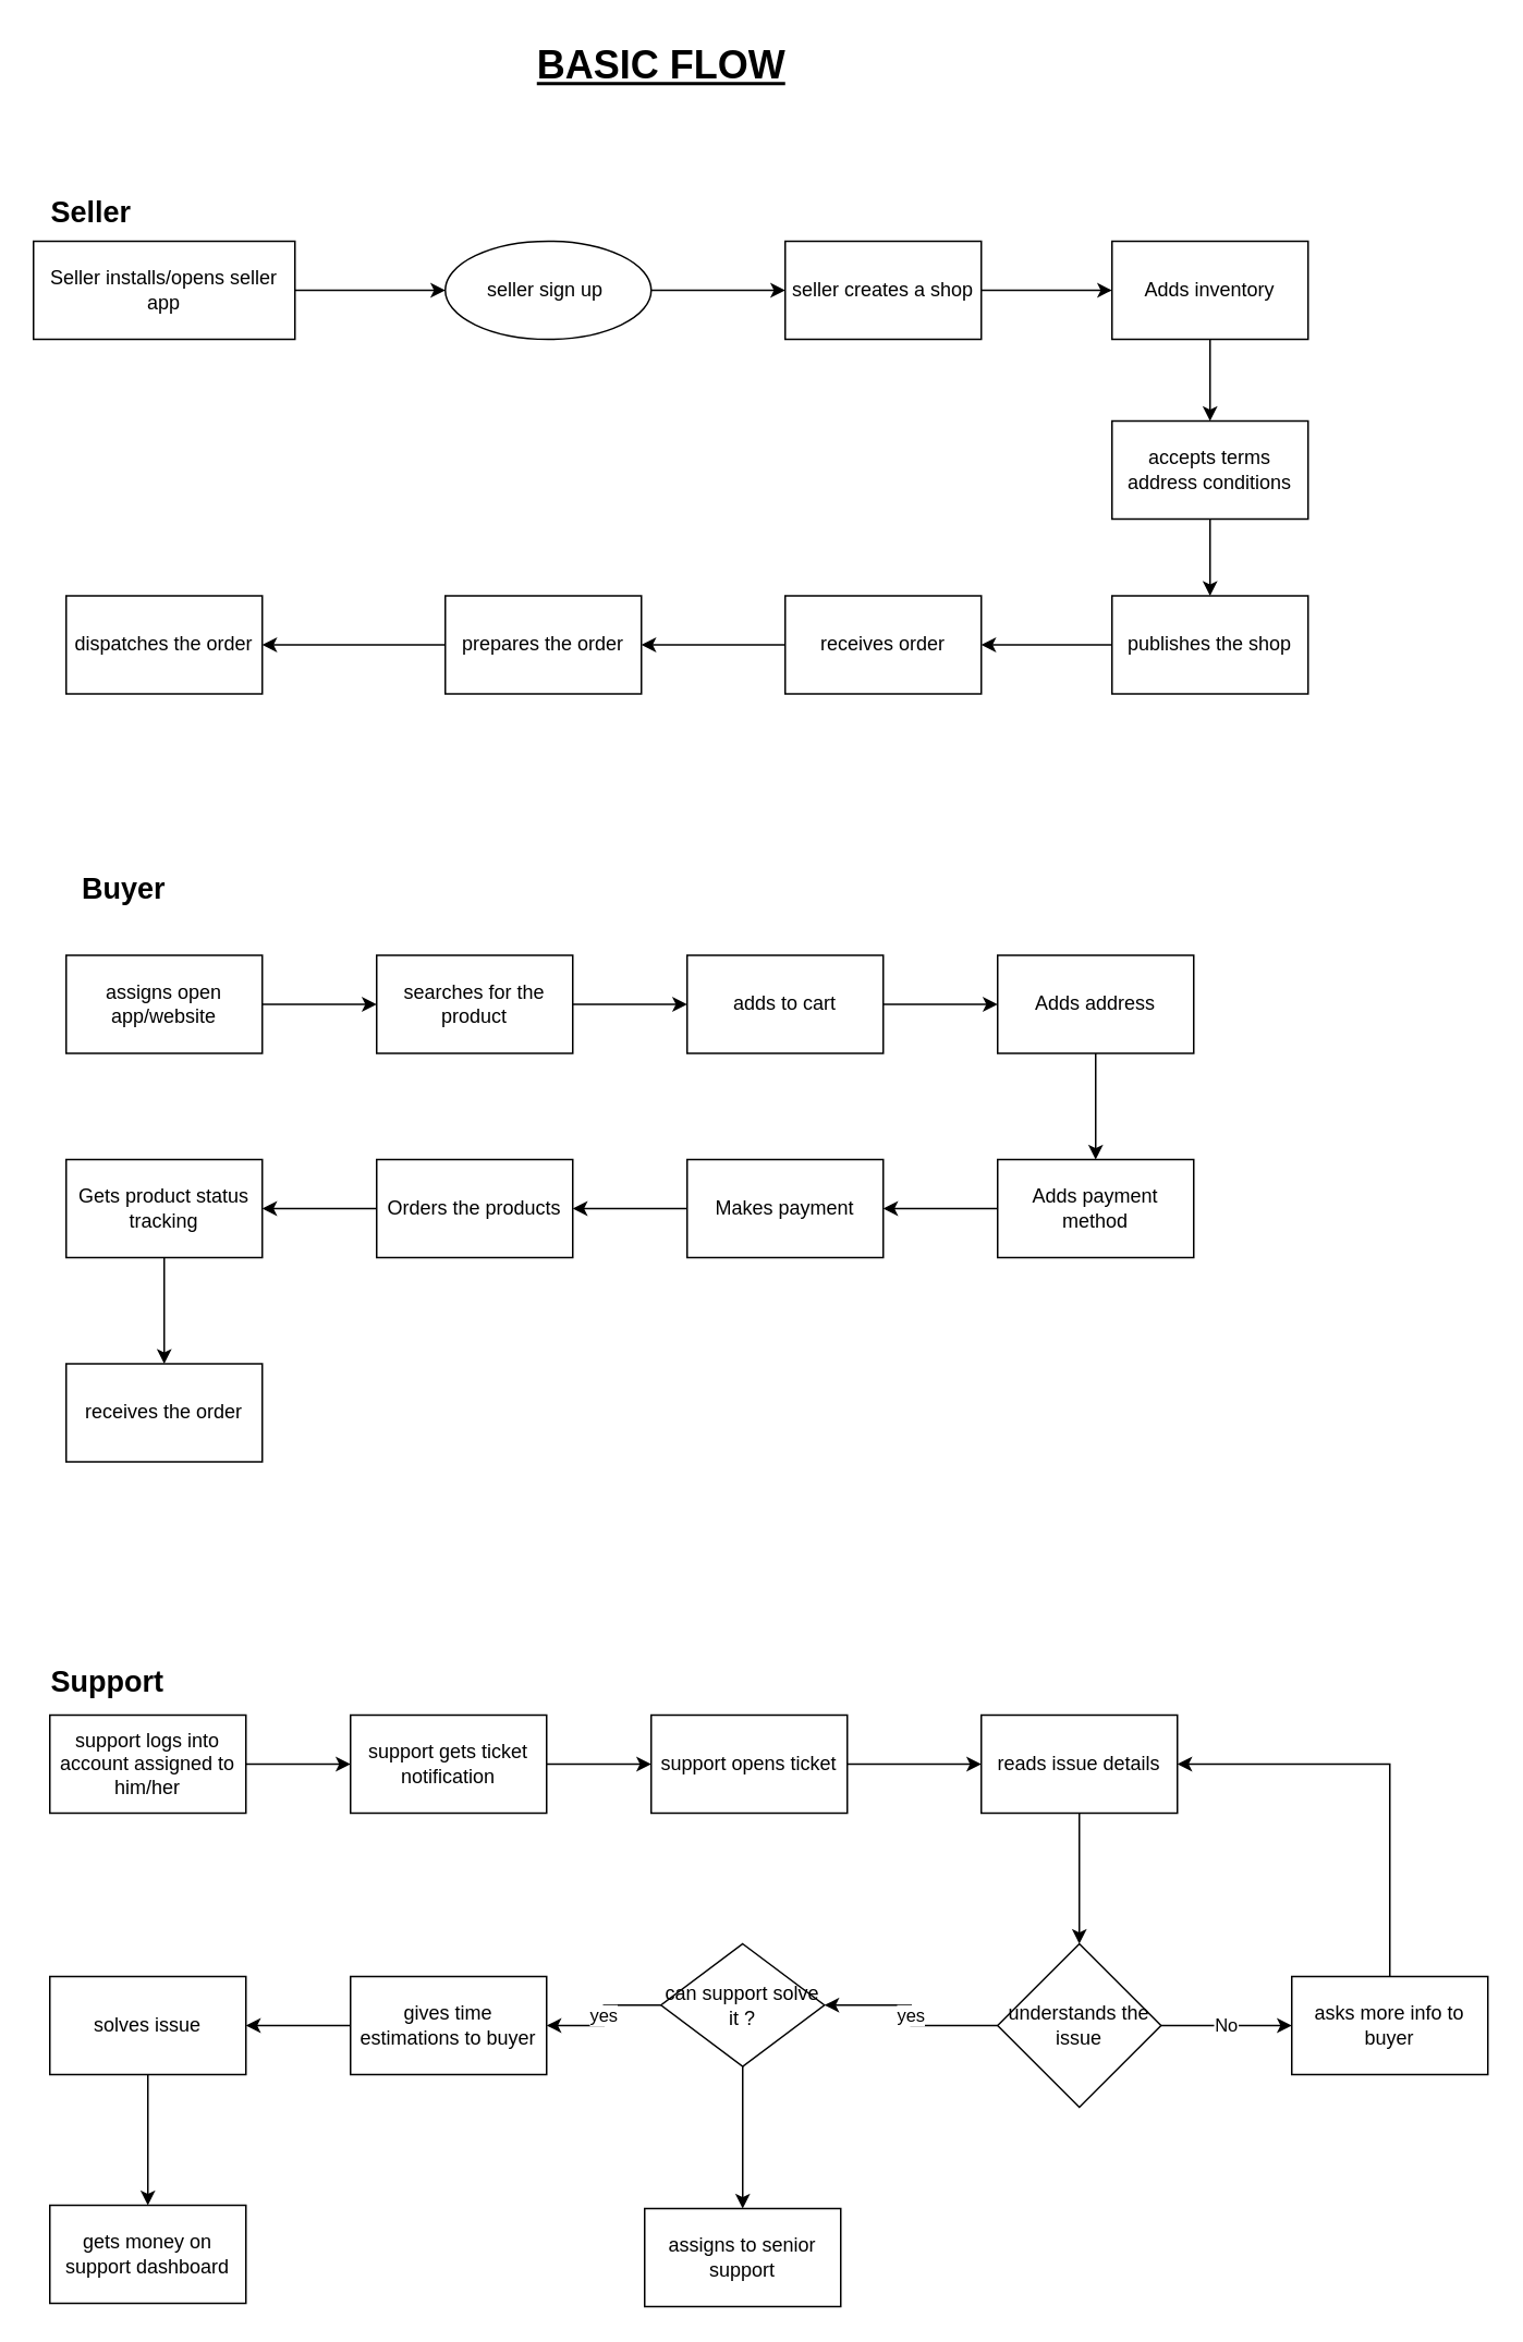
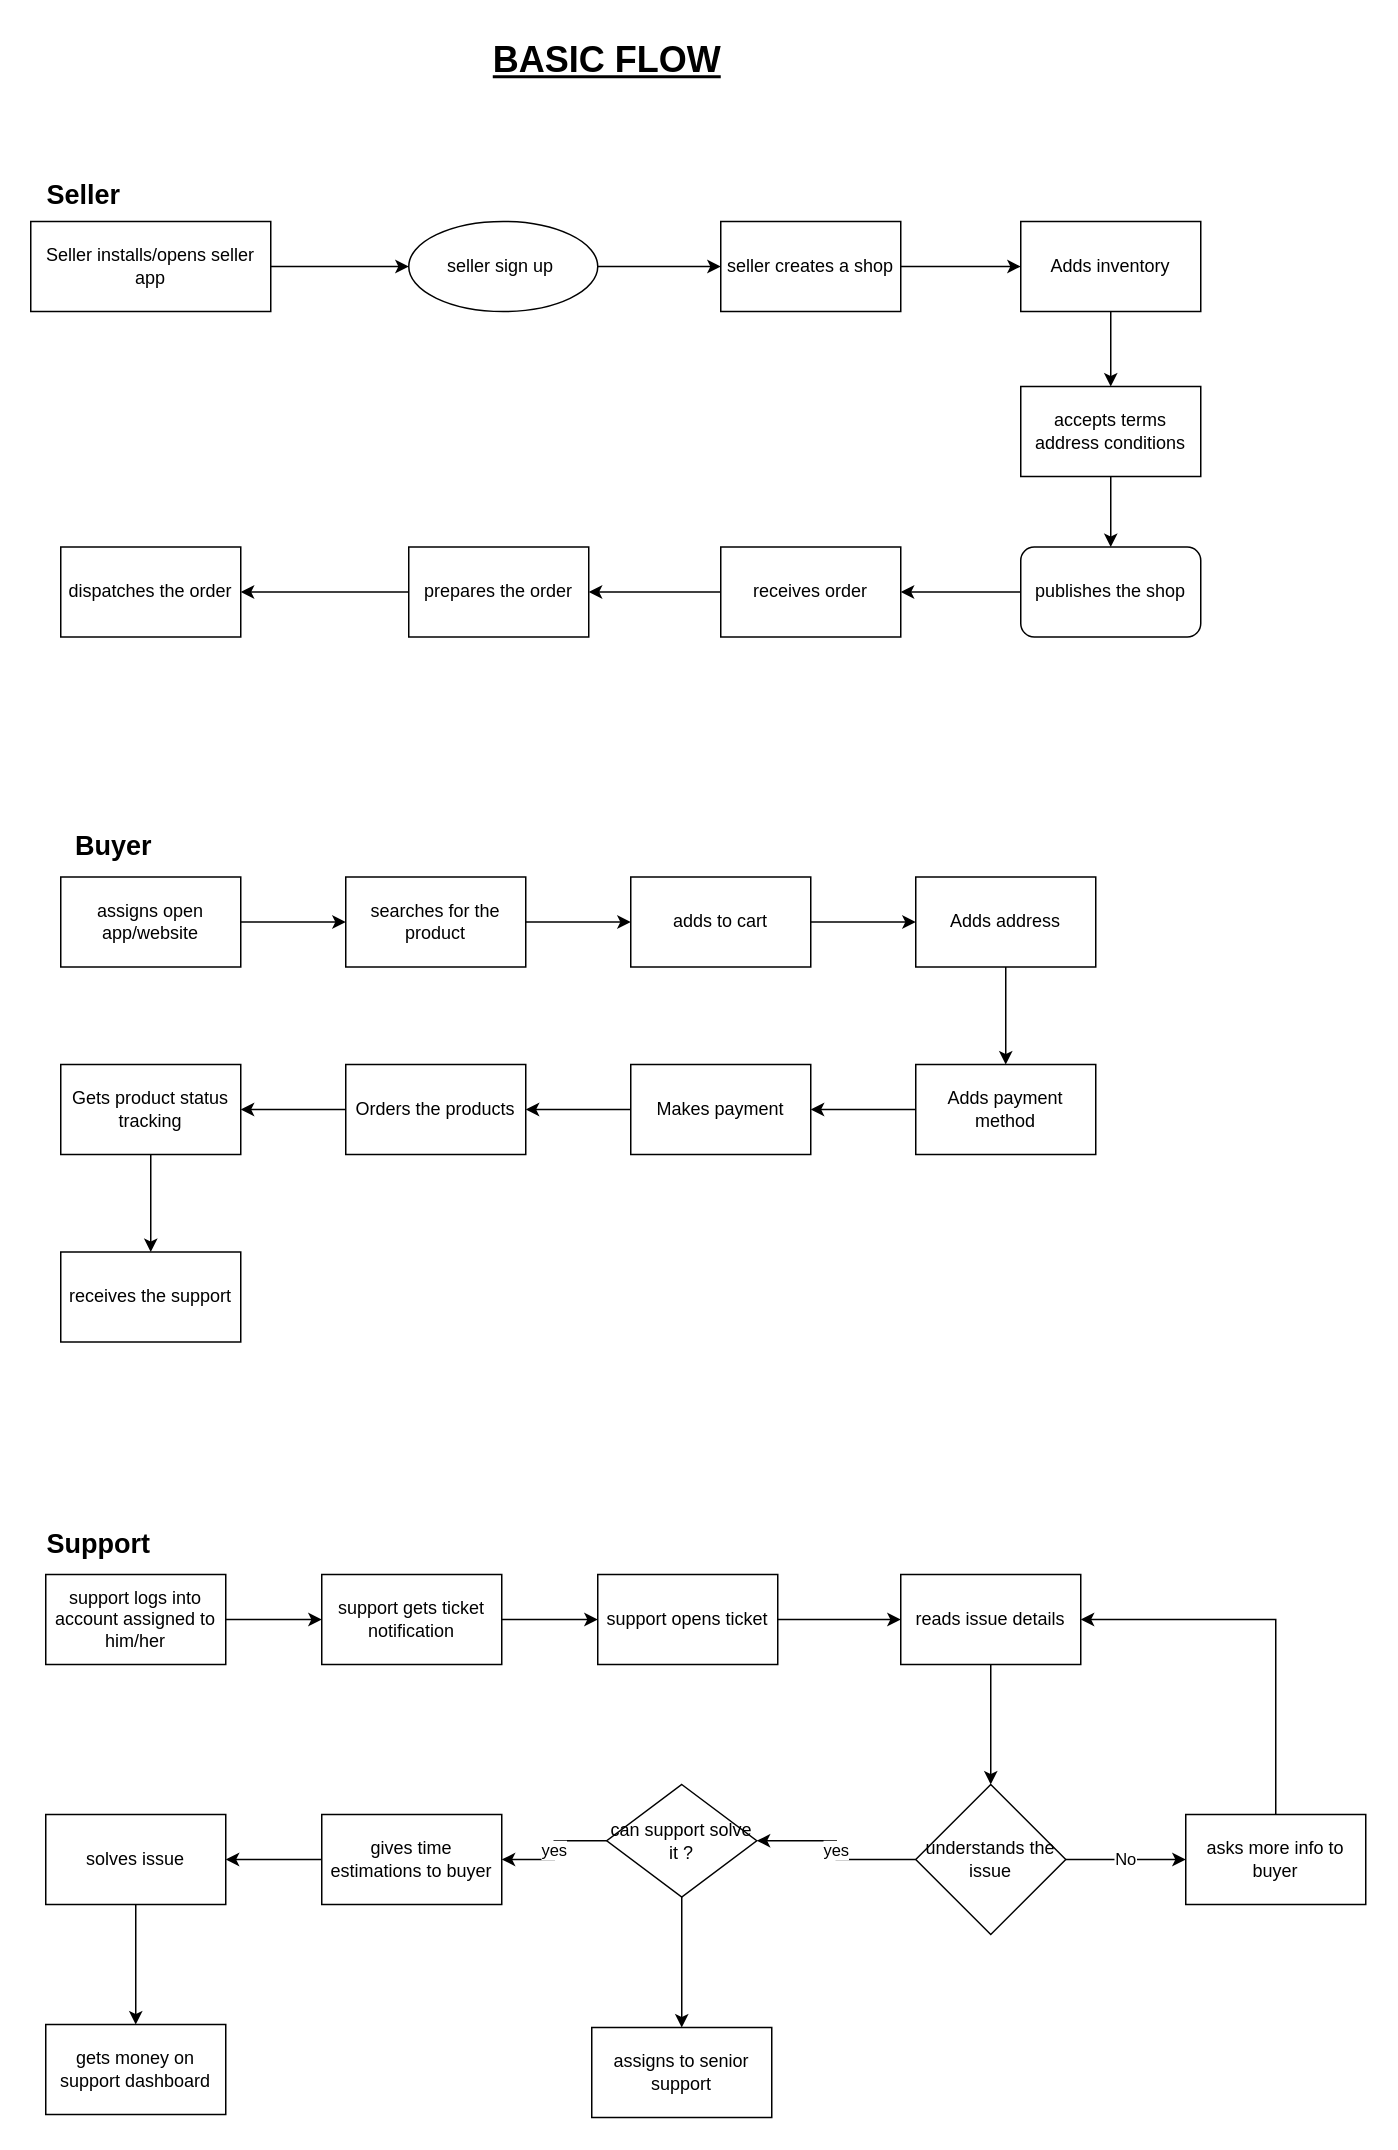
- <mxCell id="11" value="publishes the shop" style="rounded=0;whiteSpace=wrap;html=1;" vertex="1" parent="1"><mxGeometry x="680" y="364" width="120" height="60" as="geometry" /></mxCell>
+ <mxCell id="11" value="publishes the shop" style="whiteSpace=wrap;html=1;rounded=1;" vertex="1" parent="1"><mxGeometry x="680" y="364" width="120" height="60" as="geometry" /></mxCell>
- <mxCell id="37" value="&lt;span style=&quot;font-size: 18px;&quot;&gt;&lt;b&gt;Buyer&lt;/b&gt;&lt;/span&gt;" style="text;html=1;align=center;verticalAlign=middle;resizable=0;points=[];autosize=1;strokeColor=none;fillColor=none;" vertex="1" parent="1"><mxGeometry x="40" y="524" width="70" height="40" as="geometry" /></mxCell>
+ <mxCell id="37" value="&lt;span style=&quot;font-size: 18px;&quot;&gt;&lt;b&gt;Buyer&lt;/b&gt;&lt;/span&gt;" style="text;html=1;align=center;verticalAlign=middle;resizable=0;points=[];autosize=1;strokeColor=none;fillColor=none;" vertex="1" parent="1"><mxGeometry x="40" y="544" width="70" height="40" as="geometry" /></mxCell>
- <mxCell id="36" value="receives the order" style="rounded=0;whiteSpace=wrap;html=1;" vertex="1" parent="1"><mxGeometry x="40" y="834" width="120" height="60" as="geometry" /></mxCell>
+ <mxCell id="36" value="receives the support" style="rounded=0;whiteSpace=wrap;html=1;" vertex="1" parent="1"><mxGeometry x="40" y="834" width="120" height="60" as="geometry" /></mxCell>
